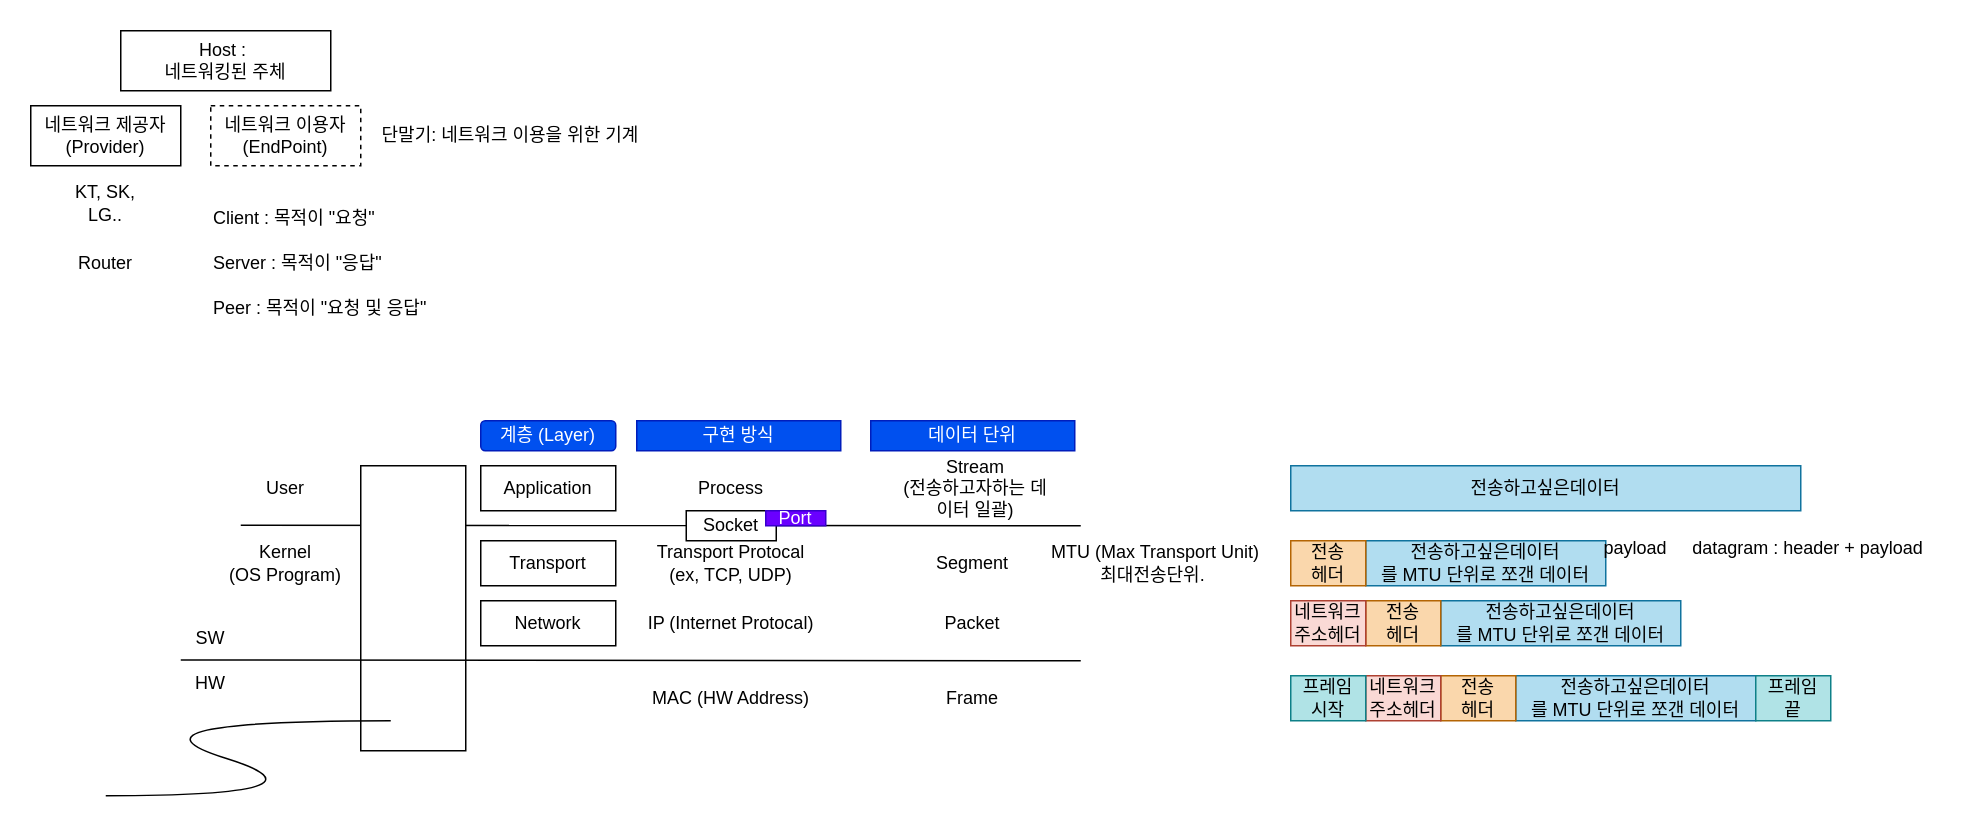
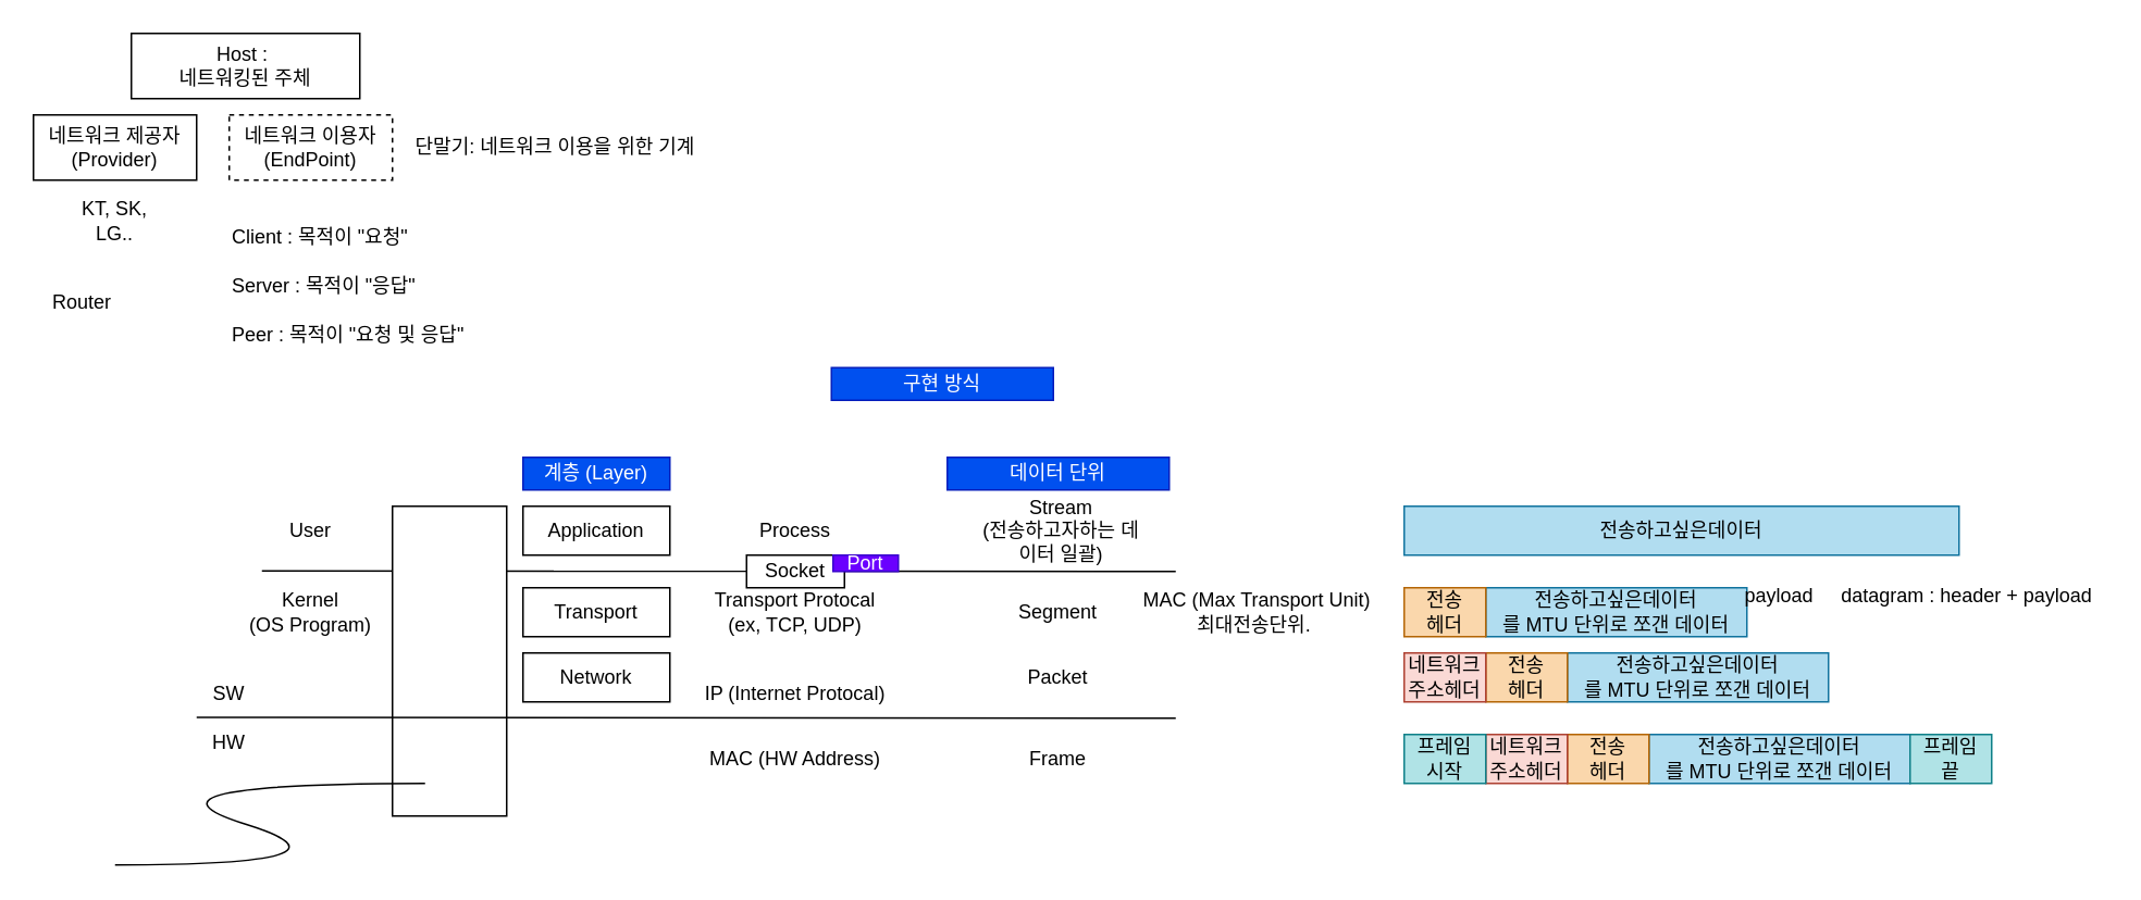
- <mxCell id="6" value="Router" style="text;html=1;align=center;verticalAlign=middle;whiteSpace=wrap;rounded=0;" parent="1" vertex="1"><mxGeometry x="40" y="160" width="60" height="30" as="geometry" /></mxCell>
+ <mxCell id="6" value="Router" style="text;html=1;align=center;verticalAlign=middle;whiteSpace=wrap;rounded=0;" parent="1" vertex="1"><mxGeometry x="20" y="170" width="60" height="30" as="geometry" /></mxCell>
- <mxCell id="28" value="계층 (Layer)" style="whiteSpace=wrap;html=1;fillColor=#0050ef;fontColor=#ffffff;strokeColor=#001DBC;rounded=1;" parent="1" vertex="1"><mxGeometry x="320" y="280" width="90" height="20" as="geometry" /></mxCell>
+ <mxCell id="28" value="계층 (Layer)" style="rounded=0;whiteSpace=wrap;html=1;fillColor=#0050ef;fontColor=#ffffff;strokeColor=#001DBC;" parent="1" vertex="1"><mxGeometry x="320" y="280" width="90" height="20" as="geometry" /></mxCell>
- <mxCell id="29" value="구현 방식" style="rounded=0;whiteSpace=wrap;html=1;fillColor=#0050ef;fontColor=#ffffff;strokeColor=#001DBC;" parent="1" vertex="1"><mxGeometry x="424" y="280" width="136" height="20" as="geometry" /></mxCell>
+ <mxCell id="29" value="구현 방식" style="rounded=0;whiteSpace=wrap;html=1;fillColor=#0050ef;fontColor=#ffffff;strokeColor=#001DBC;" parent="1" vertex="1"><mxGeometry x="509" y="225" width="136" height="20" as="geometry" /></mxCell>
- <mxCell id="32" value="MTU (Max Transport Unit)&lt;div&gt;최대전송단위.&amp;nbsp;&lt;/div&gt;" style="text;html=1;align=center;verticalAlign=middle;whiteSpace=wrap;rounded=0;" parent="1" vertex="1"><mxGeometry x="690" y="360" width="160" height="30" as="geometry" /></mxCell>
+ <mxCell id="32" value="MAC (Max Transport Unit)&lt;div&gt;최대전송단위.&amp;nbsp;&lt;/div&gt;" style="text;html=1;align=center;verticalAlign=middle;whiteSpace=wrap;rounded=0;" parent="1" vertex="1"><mxGeometry x="690" y="360" width="160" height="30" as="geometry" /></mxCell>
- <mxCell id="15" value="IP (Internet Protocal)" style="text;html=1;align=center;verticalAlign=middle;whiteSpace=wrap;rounded=0;" parent="1" vertex="1"><mxGeometry x="424" y="400" width="126" height="30" as="geometry" /></mxCell>
+ <mxCell id="15" value="IP (Internet Protocal)" style="text;html=1;align=center;verticalAlign=middle;whiteSpace=wrap;rounded=0;" parent="1" vertex="1"><mxGeometry x="424" y="410" width="126" height="30" as="geometry" /></mxCell>
